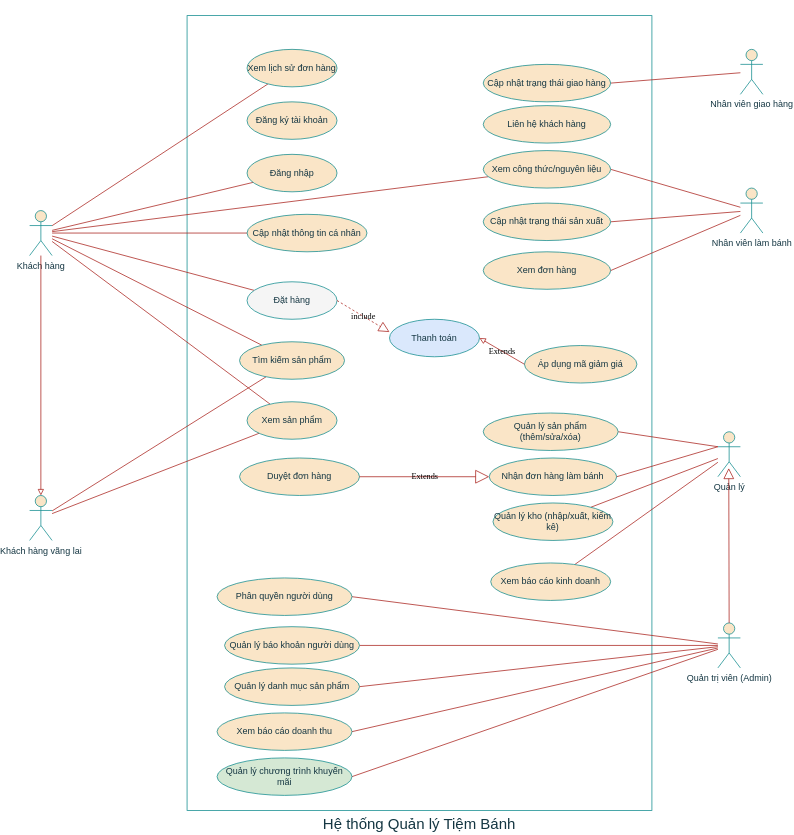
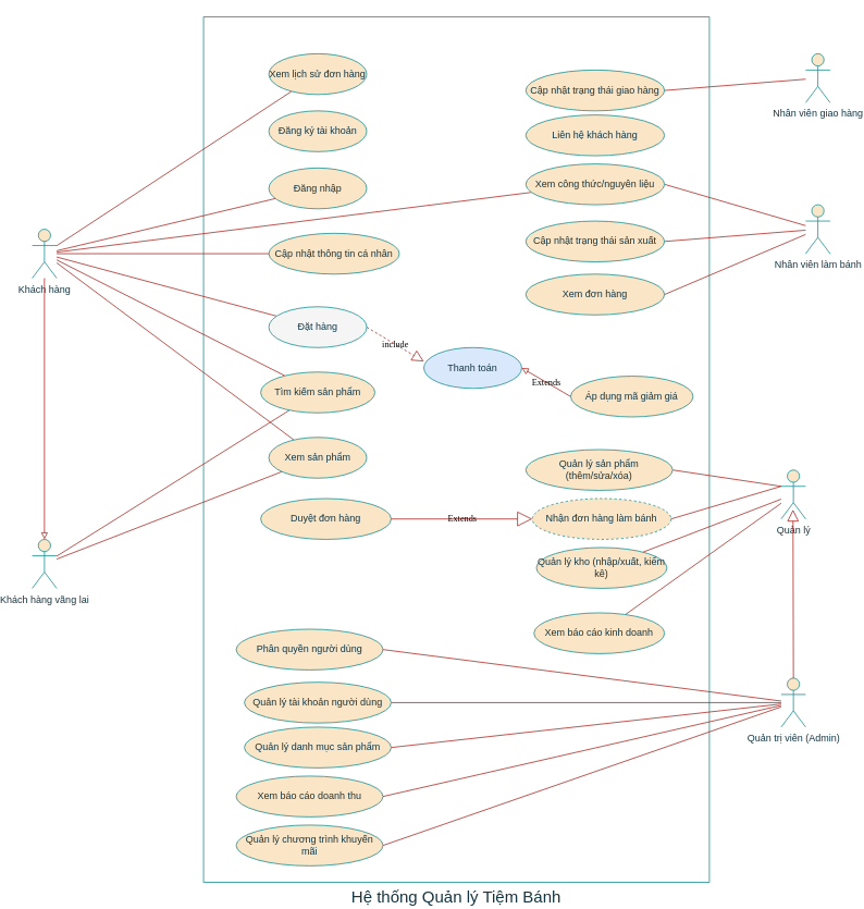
- <mxCell id="44" value="Nhận đơn hàng làm bánh" style="ellipse;whiteSpace=wrap;html=1;labelBackgroundColor=none;fillColor=#FAE5C7;strokeColor=#0F8B8D;fontColor=#143642;" parent="1" vertex="1"><mxGeometry x="633" y="610" width="170" height="50" as="geometry" /></mxCell>
+ <mxCell id="44" value="Nhận đơn hàng làm bánh" style="ellipse;whiteSpace=wrap;html=1;labelBackgroundColor=none;fillColor=#FAE5C7;strokeColor=#0F8B8D;fontColor=#143642;dashed=1;" parent="1" vertex="1"><mxGeometry x="633" y="610" width="170" height="50" as="geometry" /></mxCell>
- <mxCell id="38" value="Quản lý báo khoản người dùng" style="ellipse;whiteSpace=wrap;html=1;labelBackgroundColor=none;fillColor=#FAE5C7;strokeColor=#0F8B8D;fontColor=#143642;" parent="1" vertex="1"><mxGeometry x="280" y="835" width="180" height="50" as="geometry" /></mxCell>
+ <mxCell id="38" value="Quản lý tài khoản người dùng" style="ellipse;whiteSpace=wrap;html=1;labelBackgroundColor=none;fillColor=#FAE5C7;strokeColor=#0F8B8D;fontColor=#143642;" parent="1" vertex="1"><mxGeometry x="280" y="835" width="180" height="50" as="geometry" /></mxCell>
- <mxCell id="42" value="Quản lý chương trình khuyến mãi" style="ellipse;whiteSpace=wrap;html=1;labelBackgroundColor=none;fillColor=#d5e8d4;strokeColor=#0F8B8D;fontColor=#143642;" parent="1" vertex="1"><mxGeometry x="270" y="1010" width="180" height="50" as="geometry" /></mxCell>
+ <mxCell id="42" value="Quản lý chương trình khuyến mãi" style="ellipse;whiteSpace=wrap;html=1;labelBackgroundColor=none;fillColor=#FAE5C7;strokeColor=#0F8B8D;fontColor=#143642;" parent="1" vertex="1"><mxGeometry x="270" y="1010" width="180" height="50" as="geometry" /></mxCell>
